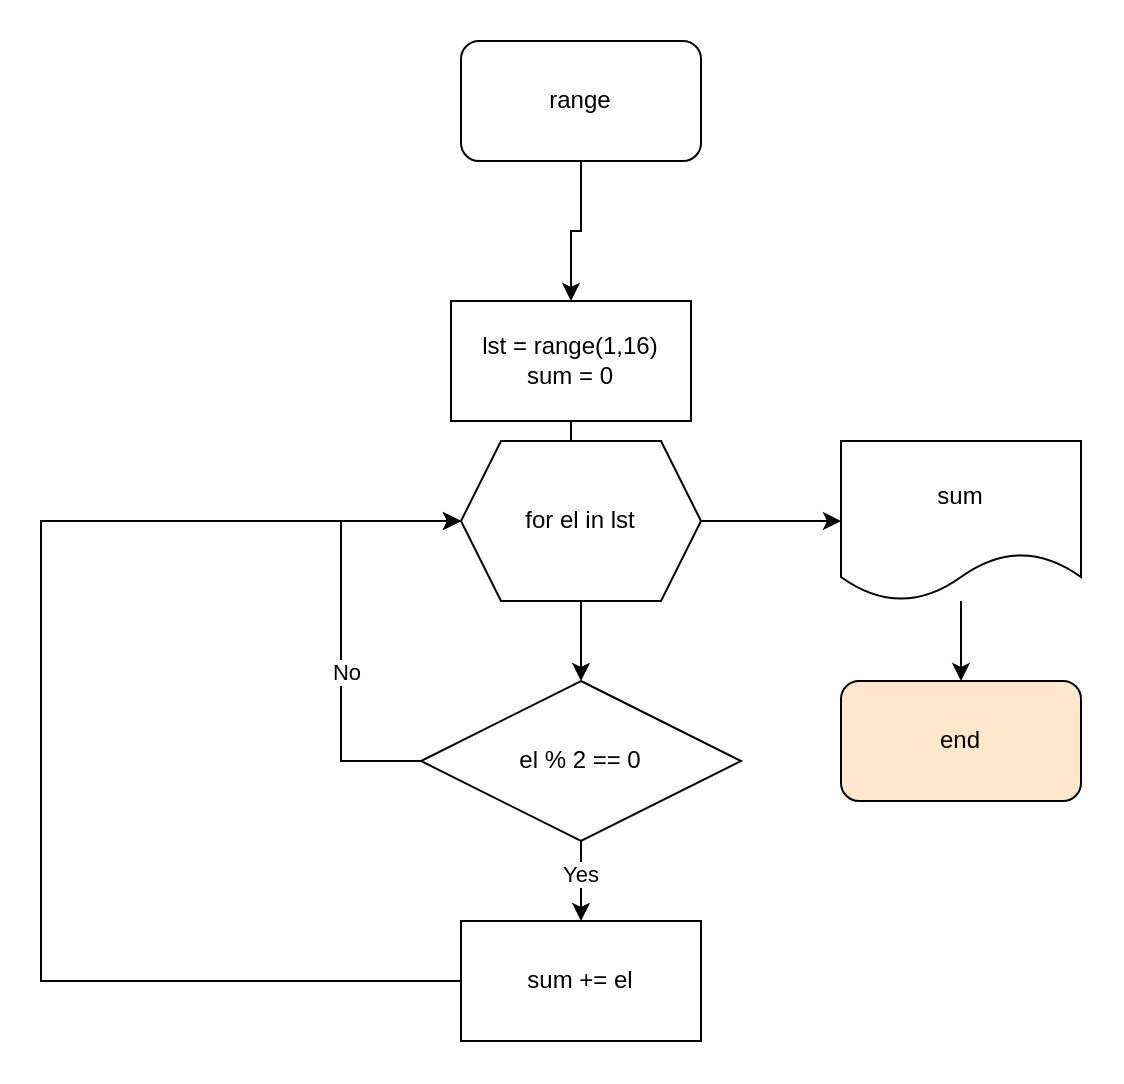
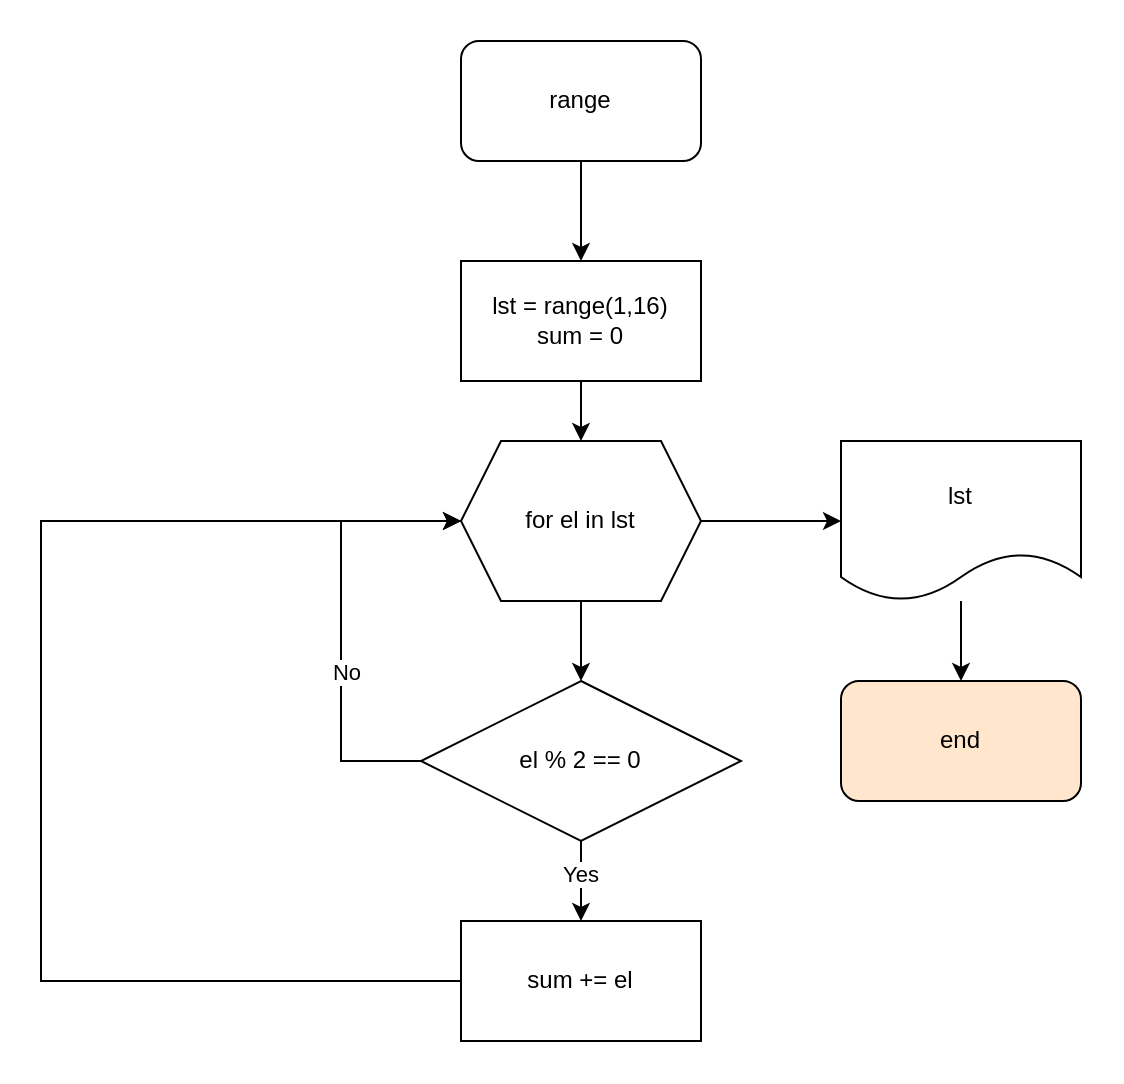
- <mxCell id="5" value="lst = range(1,16)&lt;br&gt;sum = 0" style="rounded=0;whiteSpace=wrap;html=1;" vertex="1" parent="1"><mxGeometry x="225" y="150" width="120" height="60" as="geometry" /></mxCell>
+ <mxCell id="5" value="lst = range(1,16)&lt;br&gt;sum = 0" style="rounded=0;whiteSpace=wrap;html=1;" vertex="1" parent="1"><mxGeometry x="230" y="130" width="120" height="60" as="geometry" /></mxCell>
- <mxCell id="15" value="sum" style="shape=document;whiteSpace=wrap;html=1;boundedLbl=1;" vertex="1" parent="1"><mxGeometry x="420" y="220" width="120" height="80" as="geometry" /></mxCell>
+ <mxCell id="15" value="lst" style="shape=document;whiteSpace=wrap;html=1;boundedLbl=1;" vertex="1" parent="1"><mxGeometry x="420" y="220" width="120" height="80" as="geometry" /></mxCell>
